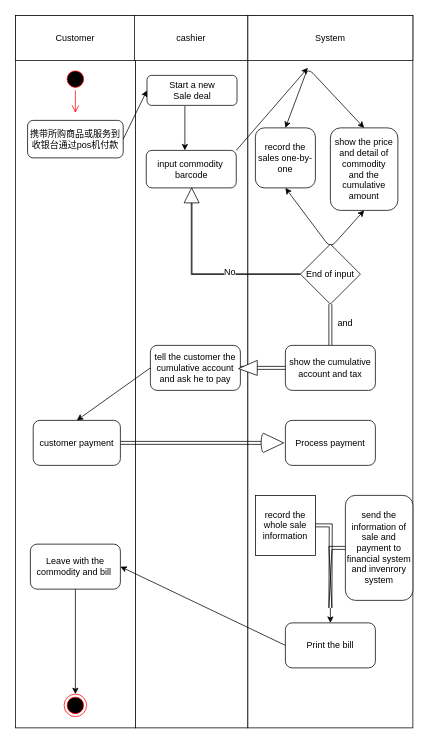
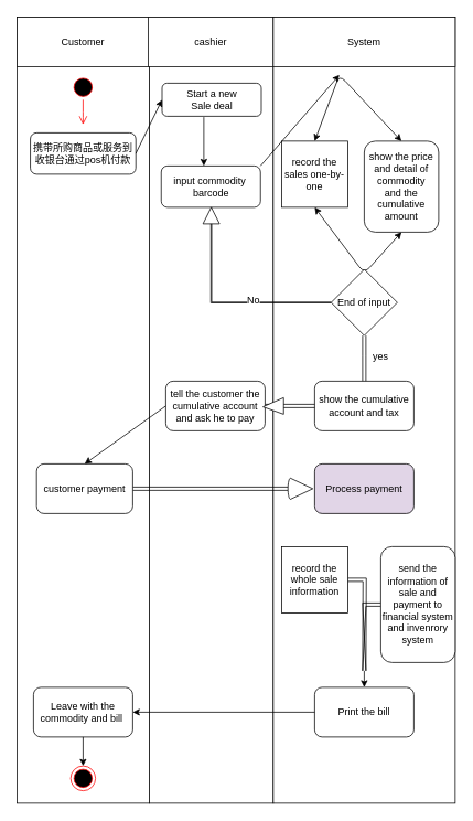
- <mxCell id="18" value="record the sales one-by-one" style="rounded=1;whiteSpace=wrap;html=1;" vertex="1" parent="1"><mxGeometry x="340" y="170" width="80" height="80" as="geometry" /></mxCell>
+ <mxCell id="18" value="record the sales one-by-one" style="whiteSpace=wrap;html=1;rounded=0;" vertex="1" parent="1"><mxGeometry x="340" y="170" width="80" height="80" as="geometry" /></mxCell>
- <mxCell id="29" value="and&lt;br&gt;" style="text;html=1;strokeColor=none;fillColor=none;align=center;verticalAlign=middle;whiteSpace=wrap;rounded=0;" vertex="1" parent="1"><mxGeometry x="440" y="420" width="40" height="20" as="geometry" /></mxCell>
+ <mxCell id="29" value="yes&lt;br&gt;" style="text;html=1;strokeColor=none;fillColor=none;align=center;verticalAlign=middle;whiteSpace=wrap;rounded=0;" vertex="1" parent="1"><mxGeometry x="440" y="420" width="40" height="20" as="geometry" /></mxCell>
- <mxCell id="34" value="Process payment" style="rounded=1;whiteSpace=wrap;html=1;" vertex="1" parent="1"><mxGeometry x="380" y="560" width="120" height="60" as="geometry" /></mxCell>
+ <mxCell id="34" value="Process payment" style="rounded=1;whiteSpace=wrap;html=1;fillColor=#e1d5e7;" vertex="1" parent="1"><mxGeometry x="380" y="560" width="120" height="60" as="geometry" /></mxCell>
- <mxCell id="42" value="Leave with the commodity and bill&amp;nbsp;" style="rounded=1;whiteSpace=wrap;html=1;" vertex="1" parent="1"><mxGeometry x="40" y="725" width="120" height="60" as="geometry" /></mxCell>
+ <mxCell id="42" value="Leave with the commodity and bill&amp;nbsp;" style="rounded=1;whiteSpace=wrap;html=1;" vertex="1" parent="1"><mxGeometry x="40" y="830" width="120" height="60" as="geometry" /></mxCell>
